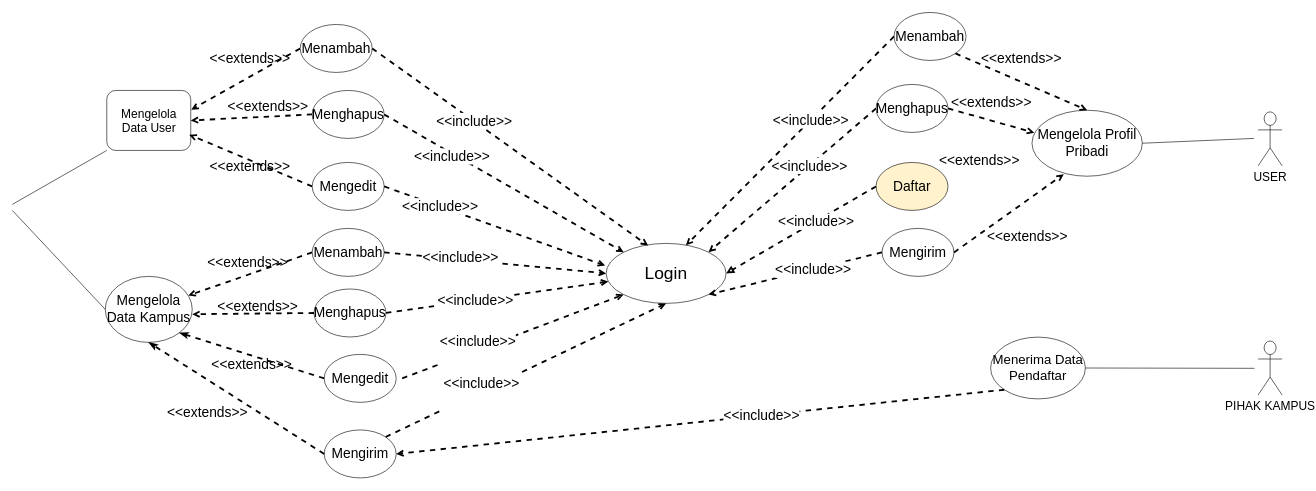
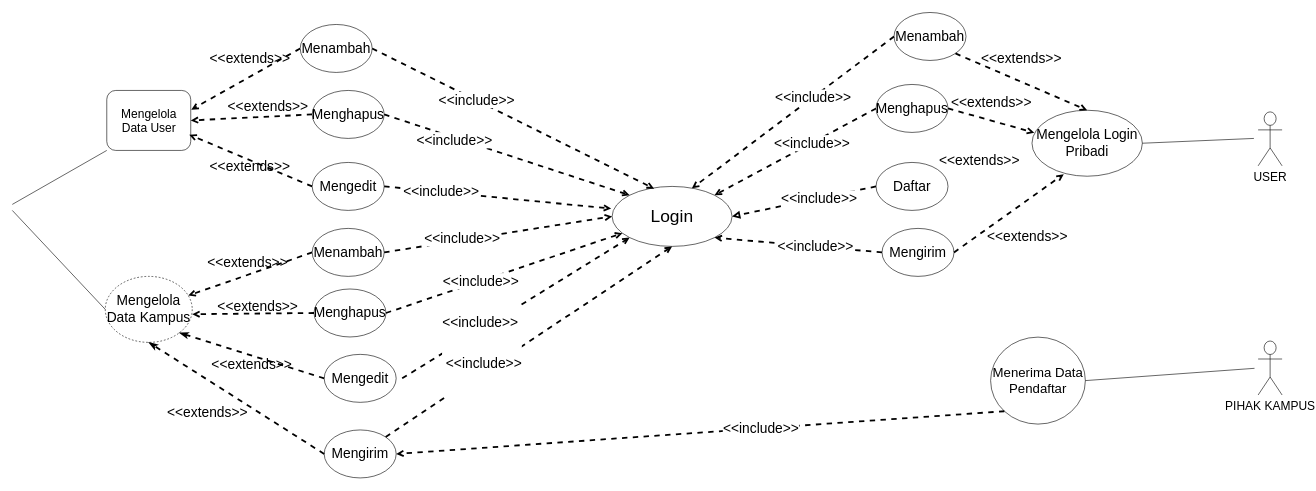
- <mxCell id="46" value="Mengelola Profil Pribadi" style="ellipse;whiteSpace=wrap;html=1;fontSize=23;strokeColor=default;" vertex="1" parent="1"><mxGeometry x="1720" y="183" width="184" height="110" as="geometry" /></mxCell>
+ <mxCell id="46" value="Mengelola Login Pribadi" style="ellipse;whiteSpace=wrap;html=1;fontSize=23;strokeColor=default;" vertex="1" parent="1"><mxGeometry x="1720" y="183" width="184" height="110" as="geometry" /></mxCell>
- <mxCell id="49" value="Daftar" style="ellipse;whiteSpace=wrap;html=1;fontSize=23;fillColor=#fff2cc;" vertex="1" parent="1"><mxGeometry x="1460" y="270" width="120" height="80" as="geometry" /></mxCell>
+ <mxCell id="49" value="Daftar" style="ellipse;whiteSpace=wrap;html=1;fontSize=23;" vertex="1" parent="1"><mxGeometry x="1460" y="270" width="120" height="80" as="geometry" /></mxCell>
- <mxCell id="31" value="&lt;font style=&quot;font-size: 29px&quot;&gt;Login&lt;/font&gt;" style="ellipse;whiteSpace=wrap;html=1;fontSize=23;" parent="1" vertex="1"><mxGeometry x="1010" y="405" width="200" height="100" as="geometry" /></mxCell>
+ <mxCell id="31" value="&lt;font style=&quot;font-size: 29px&quot;&gt;Login&lt;/font&gt;" style="ellipse;whiteSpace=wrap;html=1;fontSize=23;" parent="1" vertex="1"><mxGeometry x="1020" y="310" width="200" height="100" as="geometry" /></mxCell>
- <mxCell id="3" value="Mengelola Data Kampus" style="ellipse;whiteSpace=wrap;html=1;fontSize=23;" parent="1" vertex="1"><mxGeometry x="175" y="460" width="145" height="110" as="geometry" /></mxCell>
+ <mxCell id="3" value="Mengelola Data Kampus" style="ellipse;whiteSpace=wrap;html=1;fontSize=23;dashed=1;" parent="1" vertex="1"><mxGeometry x="175" y="460" width="145" height="110" as="geometry" /></mxCell>
- <mxCell id="37" value="Menerima Data Pendaftar" style="ellipse;whiteSpace=wrap;html=1;fontSize=22;strokeColor=default;" vertex="1" parent="1"><mxGeometry x="1651" y="561.25" width="158" height="103" as="geometry" /></mxCell>
+ <mxCell id="37" value="Menerima Data Pendaftar" style="ellipse;whiteSpace=wrap;html=1;fontSize=22;strokeColor=default;" vertex="1" parent="1"><mxGeometry x="1651" y="561.25" width="158" height="145" as="geometry" /></mxCell>
